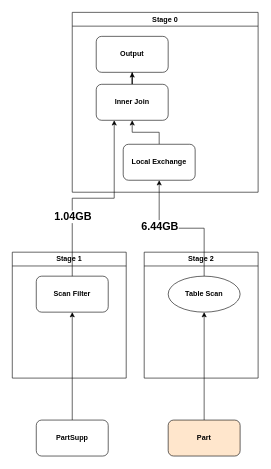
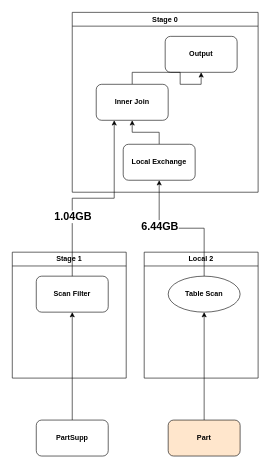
- <mxCell id="3" value="&lt;b&gt;Output&lt;/b&gt;" style="rounded=1;whiteSpace=wrap;html=1;" parent="2" vertex="1"><mxGeometry x="40" y="40" width="120" height="60" as="geometry" /></mxCell>
+ <mxCell id="3" value="&lt;b&gt;Output&lt;/b&gt;" style="rounded=1;whiteSpace=wrap;html=1;" parent="2" vertex="1"><mxGeometry x="155" y="40" width="120" height="60" as="geometry" /></mxCell>
- <mxCell id="8" value="Stage 2" style="swimlane;whiteSpace=wrap;html=1;" parent="1" vertex="1"><mxGeometry x="240" y="420" width="190" height="210" as="geometry" /></mxCell>
+ <mxCell id="8" value="Local 2" style="swimlane;whiteSpace=wrap;html=1;" parent="1" vertex="1"><mxGeometry x="240" y="420" width="190" height="210" as="geometry" /></mxCell>
